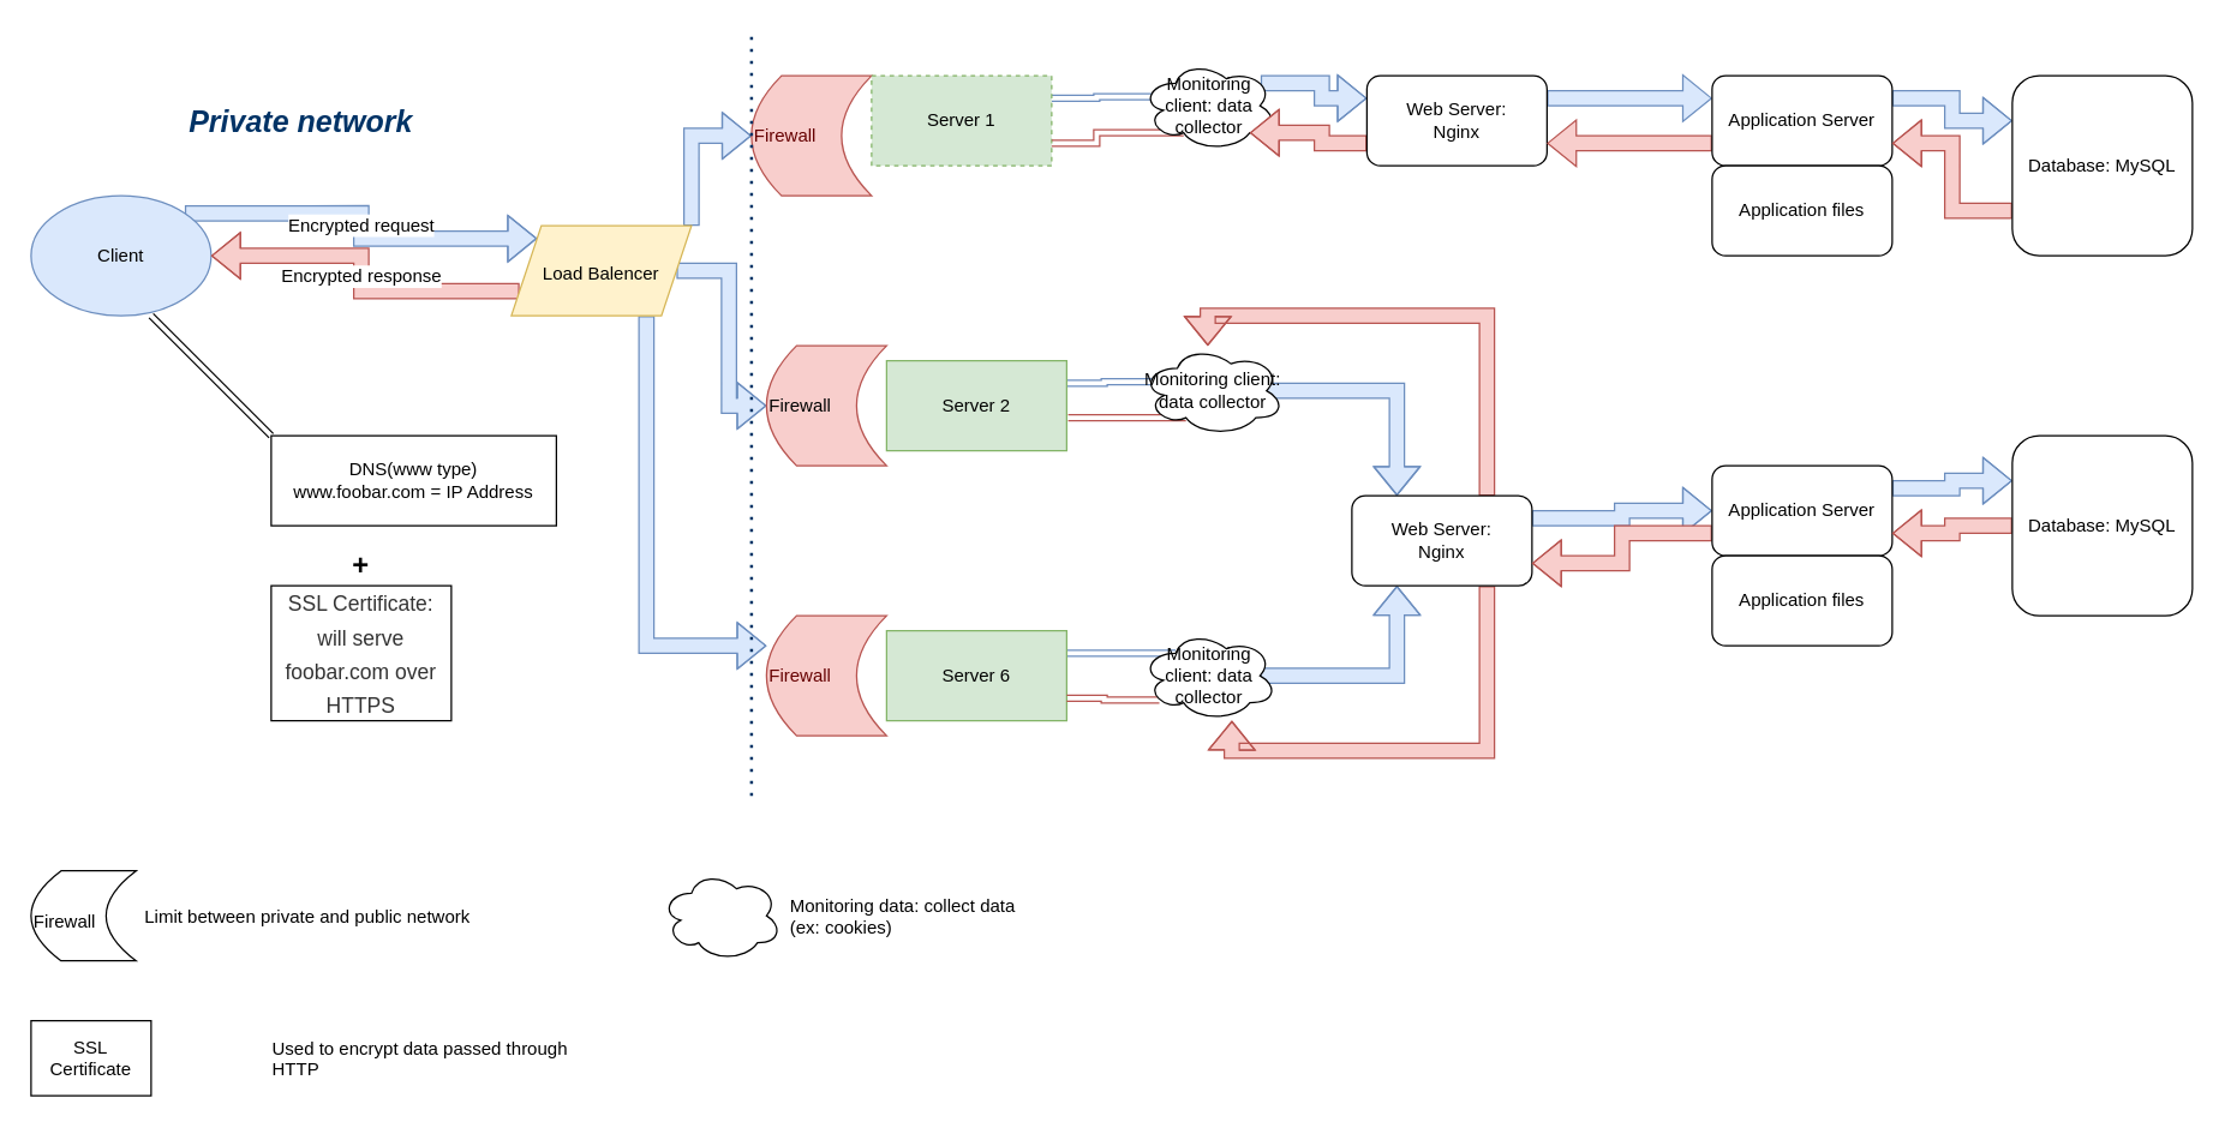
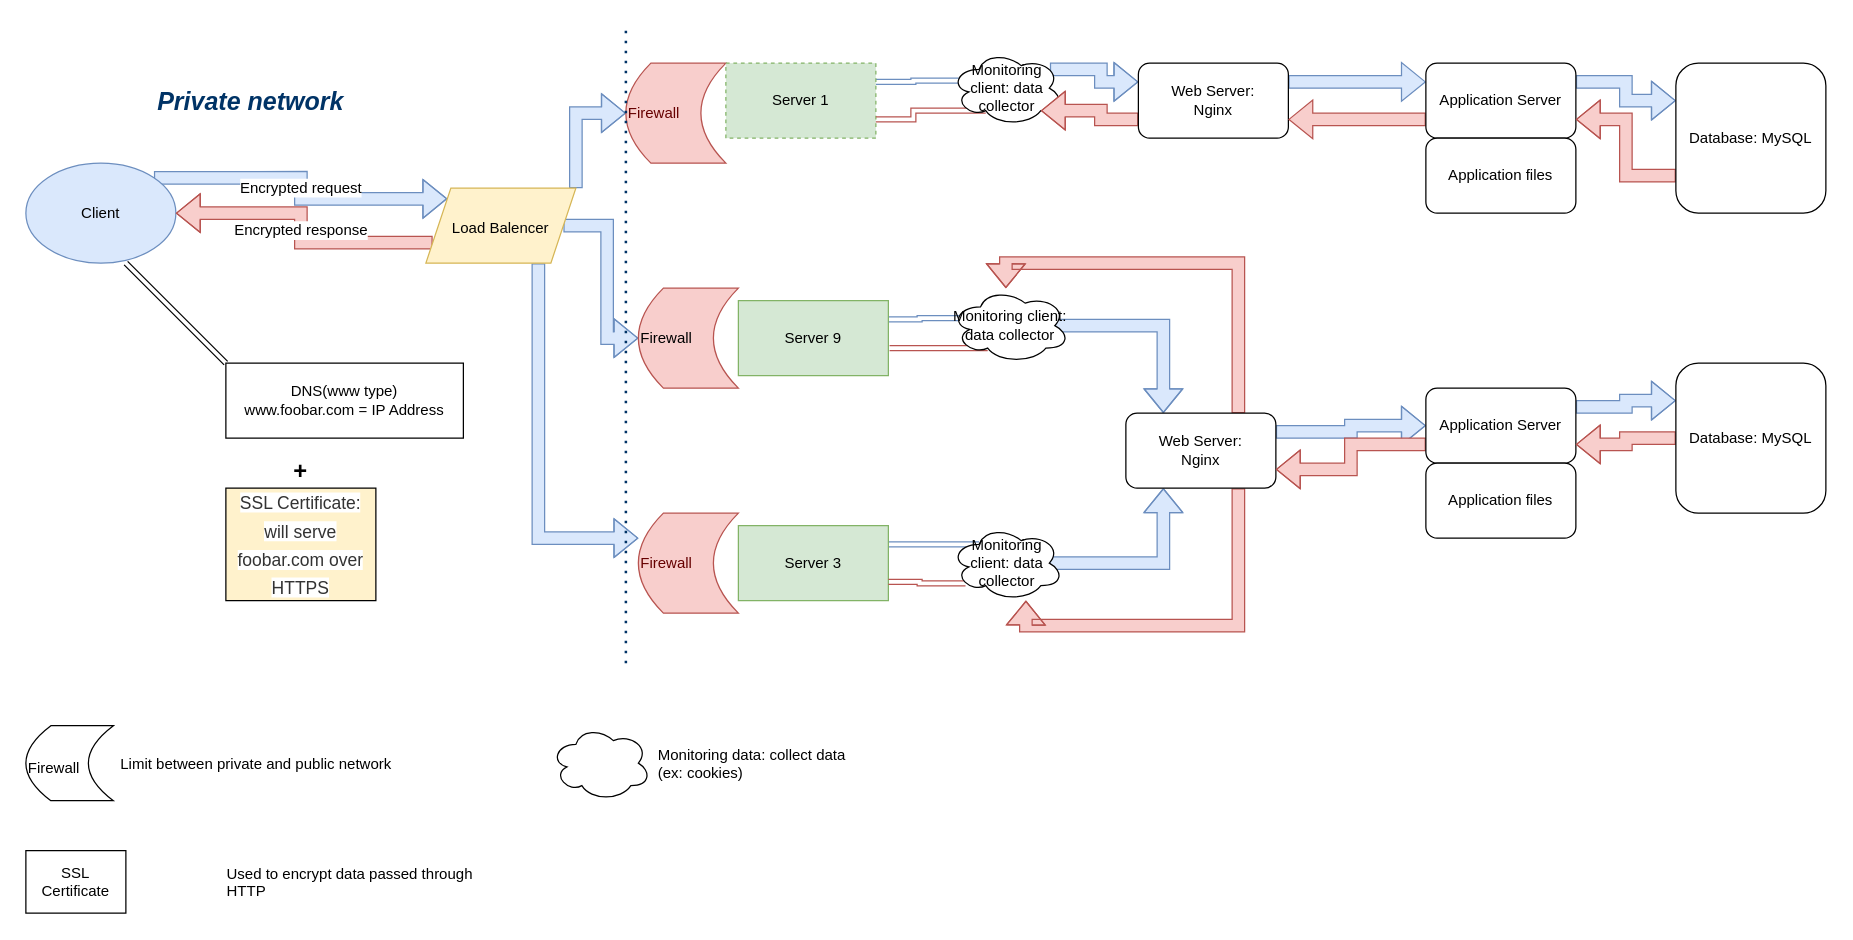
- <mxCell id="19" value="Server 2" style="rounded=0;whiteSpace=wrap;html=1;fontFamily=Helvetica;fontSize=12;fillColor=#d5e8d4;strokeColor=#82b366;" vertex="1" parent="1"><mxGeometry x="590" y="240" width="120" height="60" as="geometry" /></mxCell>
+ <mxCell id="19" value="Server 9" style="rounded=0;whiteSpace=wrap;html=1;fontFamily=Helvetica;fontSize=12;fillColor=#d5e8d4;strokeColor=#82b366;" vertex="1" parent="1"><mxGeometry x="590" y="240" width="120" height="60" as="geometry" /></mxCell>
- <mxCell id="7" value="&lt;font color=&quot;#333333&quot;&gt;&lt;span style=&quot;font-size: 14px ; background-color: rgb(255 , 255 , 255)&quot;&gt;SSL Certificate: will serve foobar.com over HTTPS&lt;/span&gt;&lt;/font&gt;" style="rounded=0;whiteSpace=wrap;html=1;fontSize=19;" vertex="1" parent="1"><mxGeometry x="180" y="390" width="120" height="90" as="geometry" /></mxCell>
+ <mxCell id="7" value="&lt;font color=&quot;#333333&quot;&gt;&lt;span style=&quot;font-size: 14px ; background-color: rgb(255 , 255 , 255)&quot;&gt;SSL Certificate: will serve foobar.com over HTTPS&lt;/span&gt;&lt;/font&gt;" style="rounded=0;whiteSpace=wrap;html=1;fontSize=19;fillColor=#fff2cc;" vertex="1" parent="1"><mxGeometry x="180" y="390" width="120" height="90" as="geometry" /></mxCell>
- <mxCell id="21" value="Server 6" style="rounded=0;whiteSpace=wrap;html=1;fontFamily=Helvetica;fontSize=12;fillColor=#d5e8d4;strokeColor=#82b366;" vertex="1" parent="1"><mxGeometry x="590" y="420" width="120" height="60" as="geometry" /></mxCell>
+ <mxCell id="21" value="Server 3" style="rounded=0;whiteSpace=wrap;html=1;fontFamily=Helvetica;fontSize=12;fillColor=#d5e8d4;strokeColor=#82b366;" vertex="1" parent="1"><mxGeometry x="590" y="420" width="120" height="60" as="geometry" /></mxCell>
